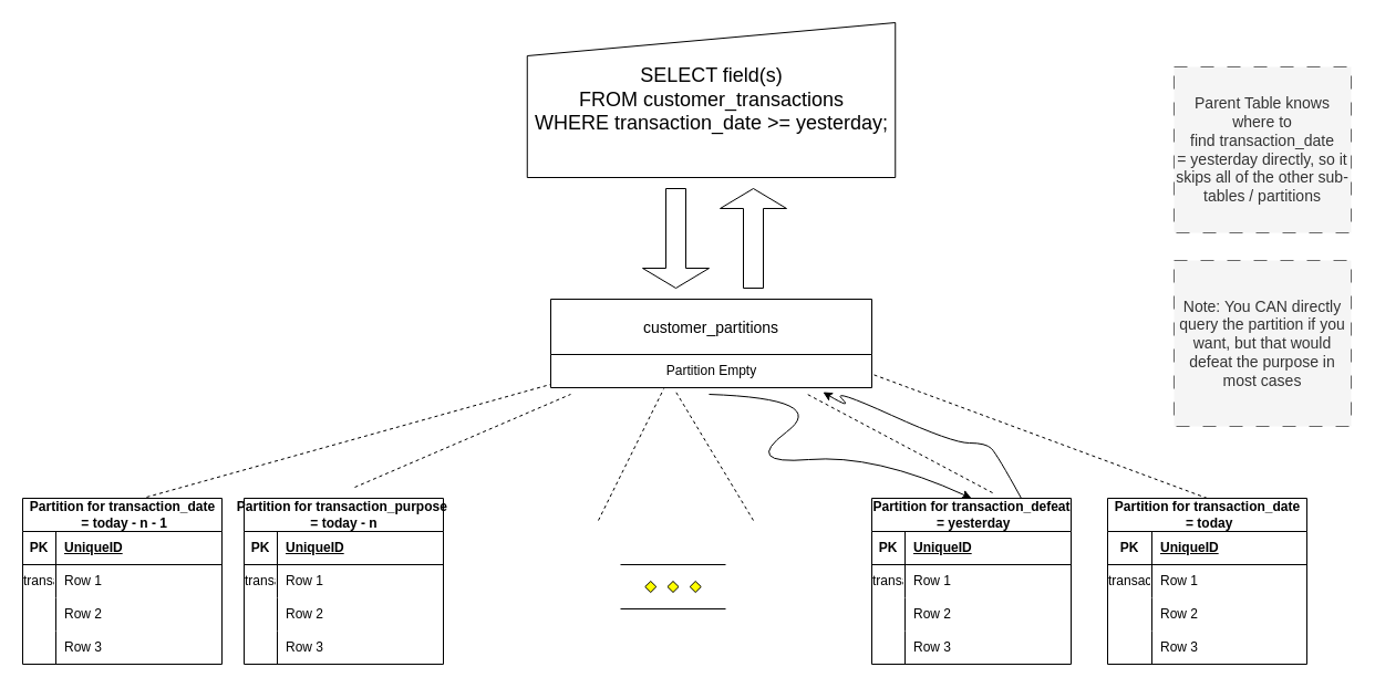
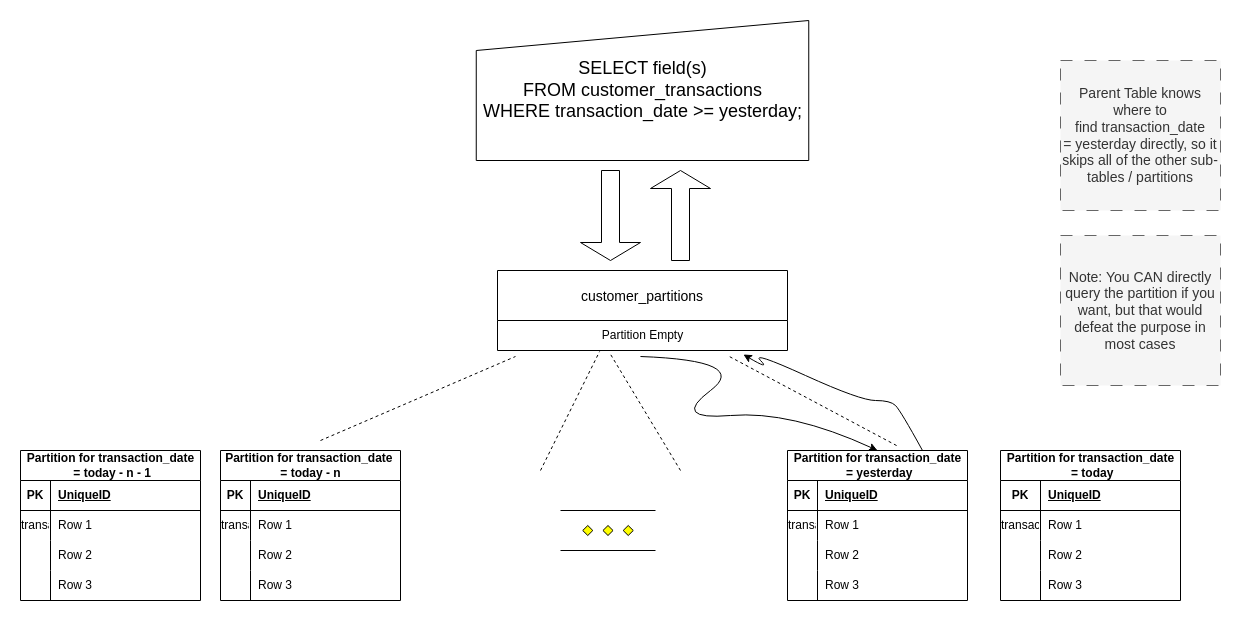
- <mxCell id="64" value="" style="endArrow=none;dashed=1;html=1;rounded=0;entryX=1.003;entryY=0.6;entryDx=0;entryDy=0;entryPerimeter=0;exitX=0.5;exitY=0;exitDx=0;exitDy=0;" parent="1" source="41" target="55" edge="1"><mxGeometry width="50" height="50" relative="1" as="geometry"><mxPoint x="906" y="455" as="sourcePoint" /><mxPoint x="737" y="365" as="targetPoint" /></mxGeometry></mxCell>
- <mxCell id="62" value="" style="endArrow=none;dashed=1;html=1;rounded=0;entryX=0;entryY=0.9;entryDx=0;entryDy=0;entryPerimeter=0;exitX=0.622;exitY=-0.007;exitDx=0;exitDy=0;exitPerimeter=0;" parent="1" source="2" target="55" edge="1"><mxGeometry width="50" height="50" relative="1" as="geometry"><mxPoint x="330" y="450" as="sourcePoint" /><mxPoint x="520" y="380" as="targetPoint" /><Array as="points" /></mxGeometry></mxCell>
- <mxCell id="15" value="Partition for&amp;nbsp;transaction_purpose&amp;nbsp;&lt;br&gt;= today - n" style="shape=table;startSize=30;container=1;collapsible=1;childLayout=tableLayout;fixedRows=1;rowLines=0;fontStyle=1;align=center;resizeLast=1;html=1;" parent="1" vertex="1"><mxGeometry x="220" y="450" width="180" height="150" as="geometry" /></mxCell>
+ <mxCell id="15" value="Partition for&amp;nbsp;transaction_date&amp;nbsp;&lt;br&gt;= today - n" style="shape=table;startSize=30;container=1;collapsible=1;childLayout=tableLayout;fixedRows=1;rowLines=0;fontStyle=1;align=center;resizeLast=1;html=1;" parent="1" vertex="1"><mxGeometry x="220" y="450" width="180" height="150" as="geometry" /></mxCell>
- <mxCell id="28" value="Partition for&amp;nbsp;transaction_defeat&lt;br&gt;&amp;nbsp;= yesterday" style="shape=table;startSize=30;container=1;collapsible=1;childLayout=tableLayout;fixedRows=1;rowLines=0;fontStyle=1;align=center;resizeLast=1;html=1;" parent="1" vertex="1"><mxGeometry x="787" y="450" width="180" height="150" as="geometry" /></mxCell>
+ <mxCell id="28" value="Partition for&amp;nbsp;transaction_date&lt;br&gt;&amp;nbsp;= yesterday" style="shape=table;startSize=30;container=1;collapsible=1;childLayout=tableLayout;fixedRows=1;rowLines=0;fontStyle=1;align=center;resizeLast=1;html=1;" parent="1" vertex="1"><mxGeometry x="787" y="450" width="180" height="150" as="geometry" /></mxCell>
